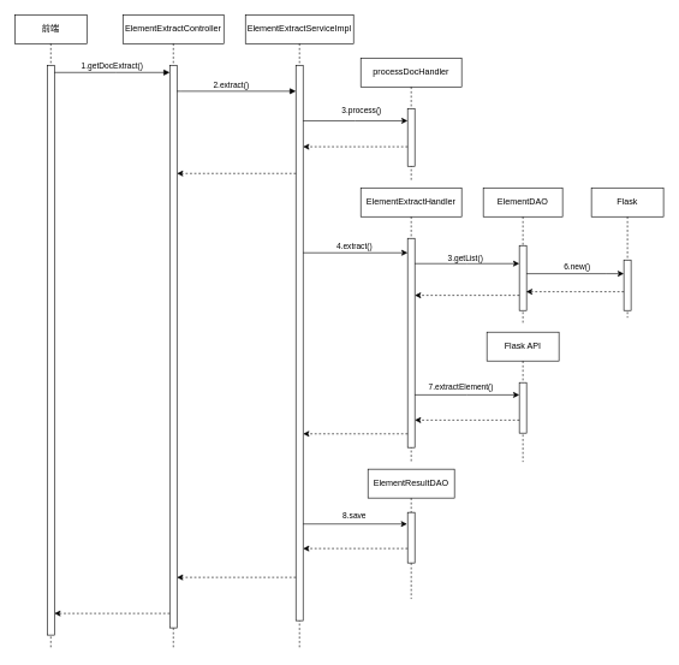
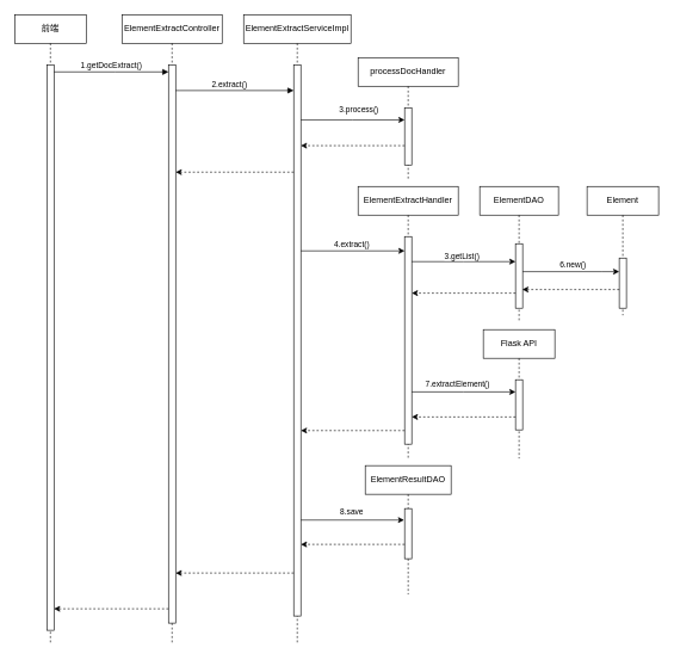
- <mxCell id="22" value="Flask" style="shape=umlLifeline;perimeter=lifelinePerimeter;whiteSpace=wrap;html=1;container=0;dropTarget=0;collapsible=0;recursiveResize=0;outlineConnect=0;portConstraint=eastwest;newEdgeStyle={&quot;edgeStyle&quot;:&quot;elbowEdgeStyle&quot;,&quot;elbow&quot;:&quot;vertical&quot;,&quot;curved&quot;:0,&quot;rounded&quot;:0};" vertex="1" parent="1"><mxGeometry x="820" y="260" width="100" height="180" as="geometry" /></mxCell>
+ <mxCell id="22" value="Element" style="shape=umlLifeline;perimeter=lifelinePerimeter;whiteSpace=wrap;html=1;container=0;dropTarget=0;collapsible=0;recursiveResize=0;outlineConnect=0;portConstraint=eastwest;newEdgeStyle={&quot;edgeStyle&quot;:&quot;elbowEdgeStyle&quot;,&quot;elbow&quot;:&quot;vertical&quot;,&quot;curved&quot;:0,&quot;rounded&quot;:0};" vertex="1" parent="1"><mxGeometry x="820" y="260" width="100" height="180" as="geometry" /></mxCell>
